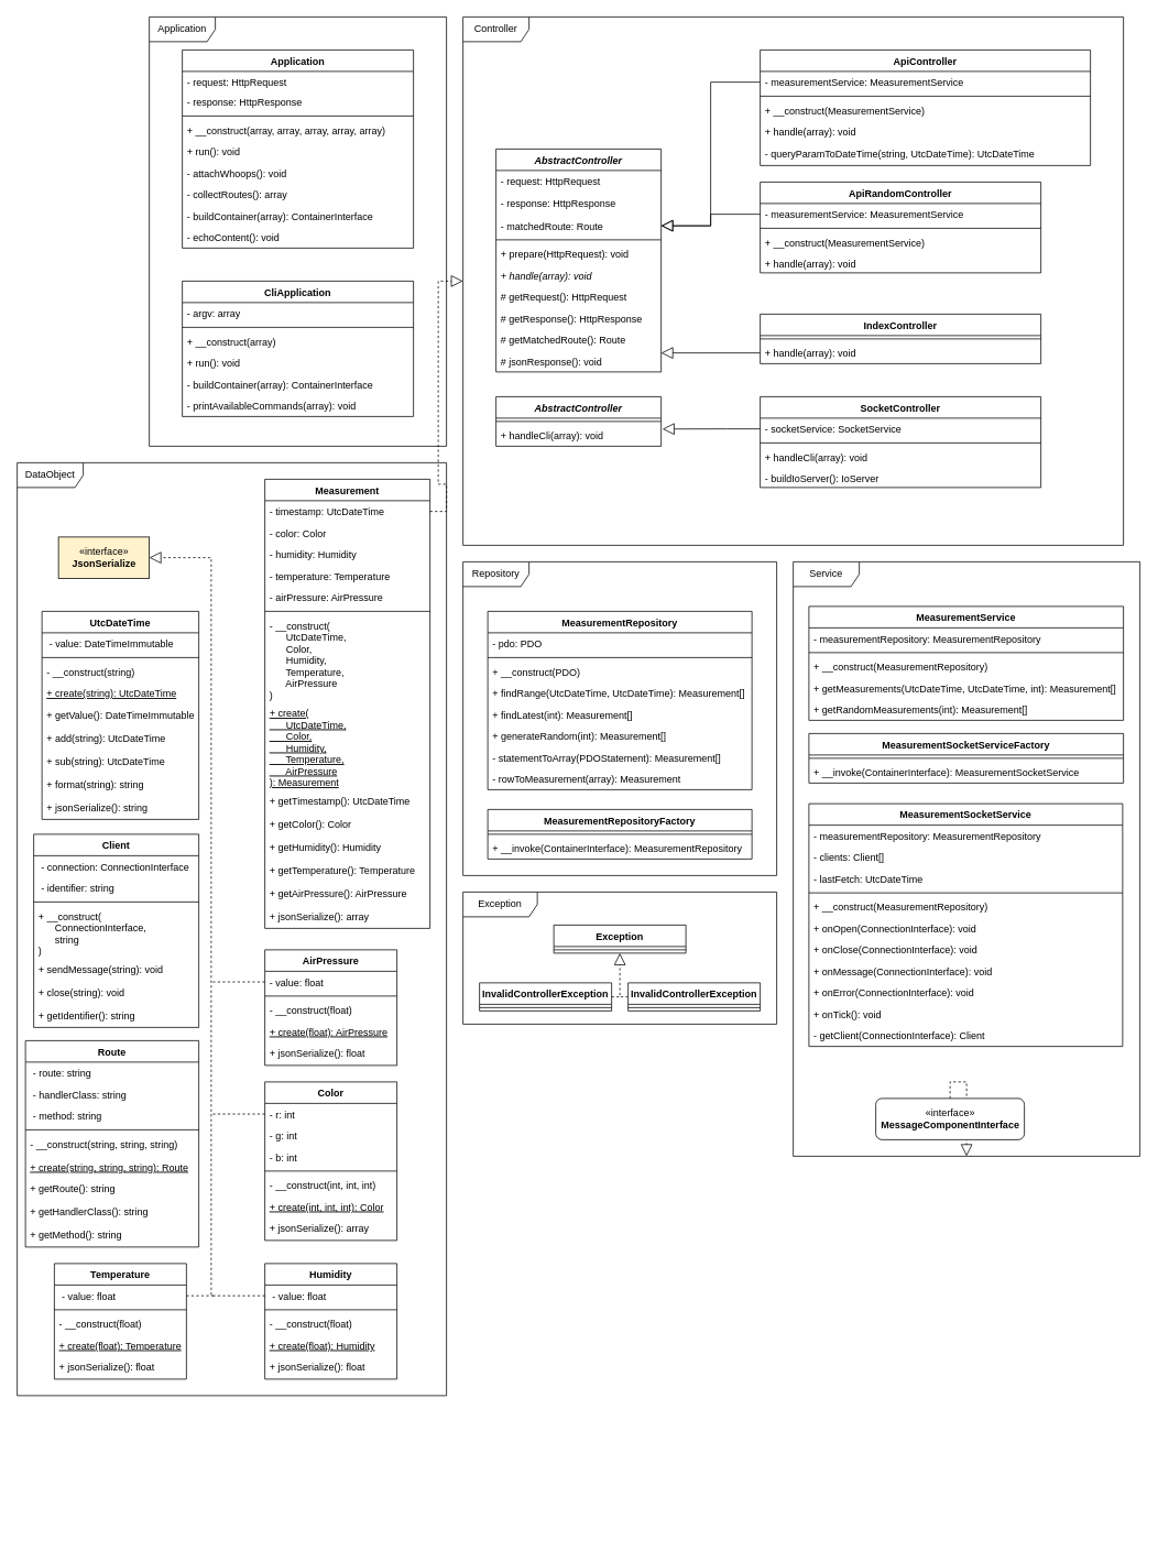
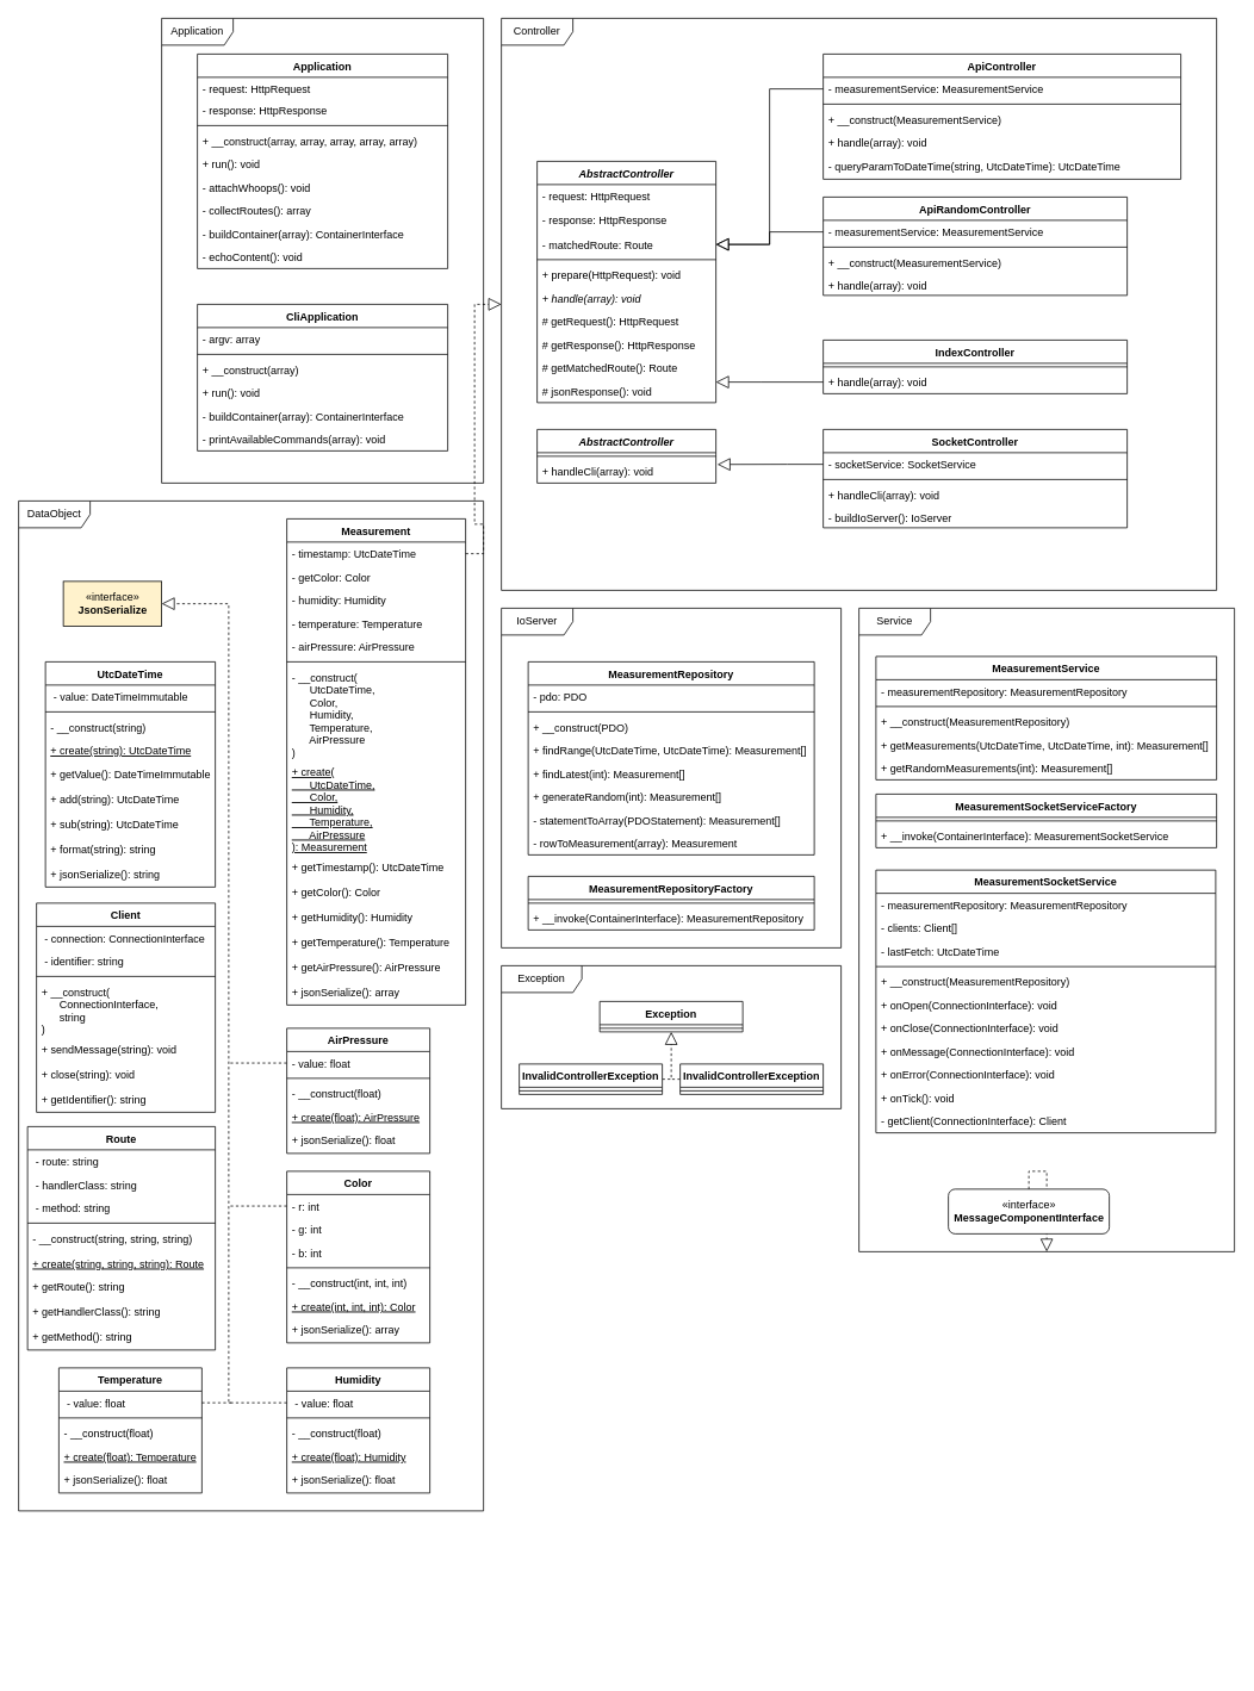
- <mxCell id="22" value="- color: Color" style="text;strokeColor=none;fillColor=none;align=left;verticalAlign=top;spacingLeft=4;spacingRight=4;overflow=hidden;rotatable=0;points=[[0,0.5],[1,0.5]];portConstraint=eastwest;" vertex="1" parent="20"><mxGeometry y="52" width="200" height="26" as="geometry" /></mxCell>
+ <mxCell id="22" value="- getColor: Color" style="text;strokeColor=none;fillColor=none;align=left;verticalAlign=top;spacingLeft=4;spacingRight=4;overflow=hidden;rotatable=0;points=[[0,0.5],[1,0.5]];portConstraint=eastwest;" vertex="1" parent="20"><mxGeometry y="52" width="200" height="26" as="geometry" /></mxCell>
- <mxCell id="149" value="Repository" style="shape=umlFrame;whiteSpace=wrap;html=1;shadow=0;comic=0;width=80;height=30;" vertex="1" parent="148"><mxGeometry width="380" height="380" as="geometry" /></mxCell>
+ <mxCell id="149" value="IoServer" style="shape=umlFrame;whiteSpace=wrap;html=1;shadow=0;comic=0;width=80;height=30;" vertex="1" parent="148"><mxGeometry width="380" height="380" as="geometry" /></mxCell>
